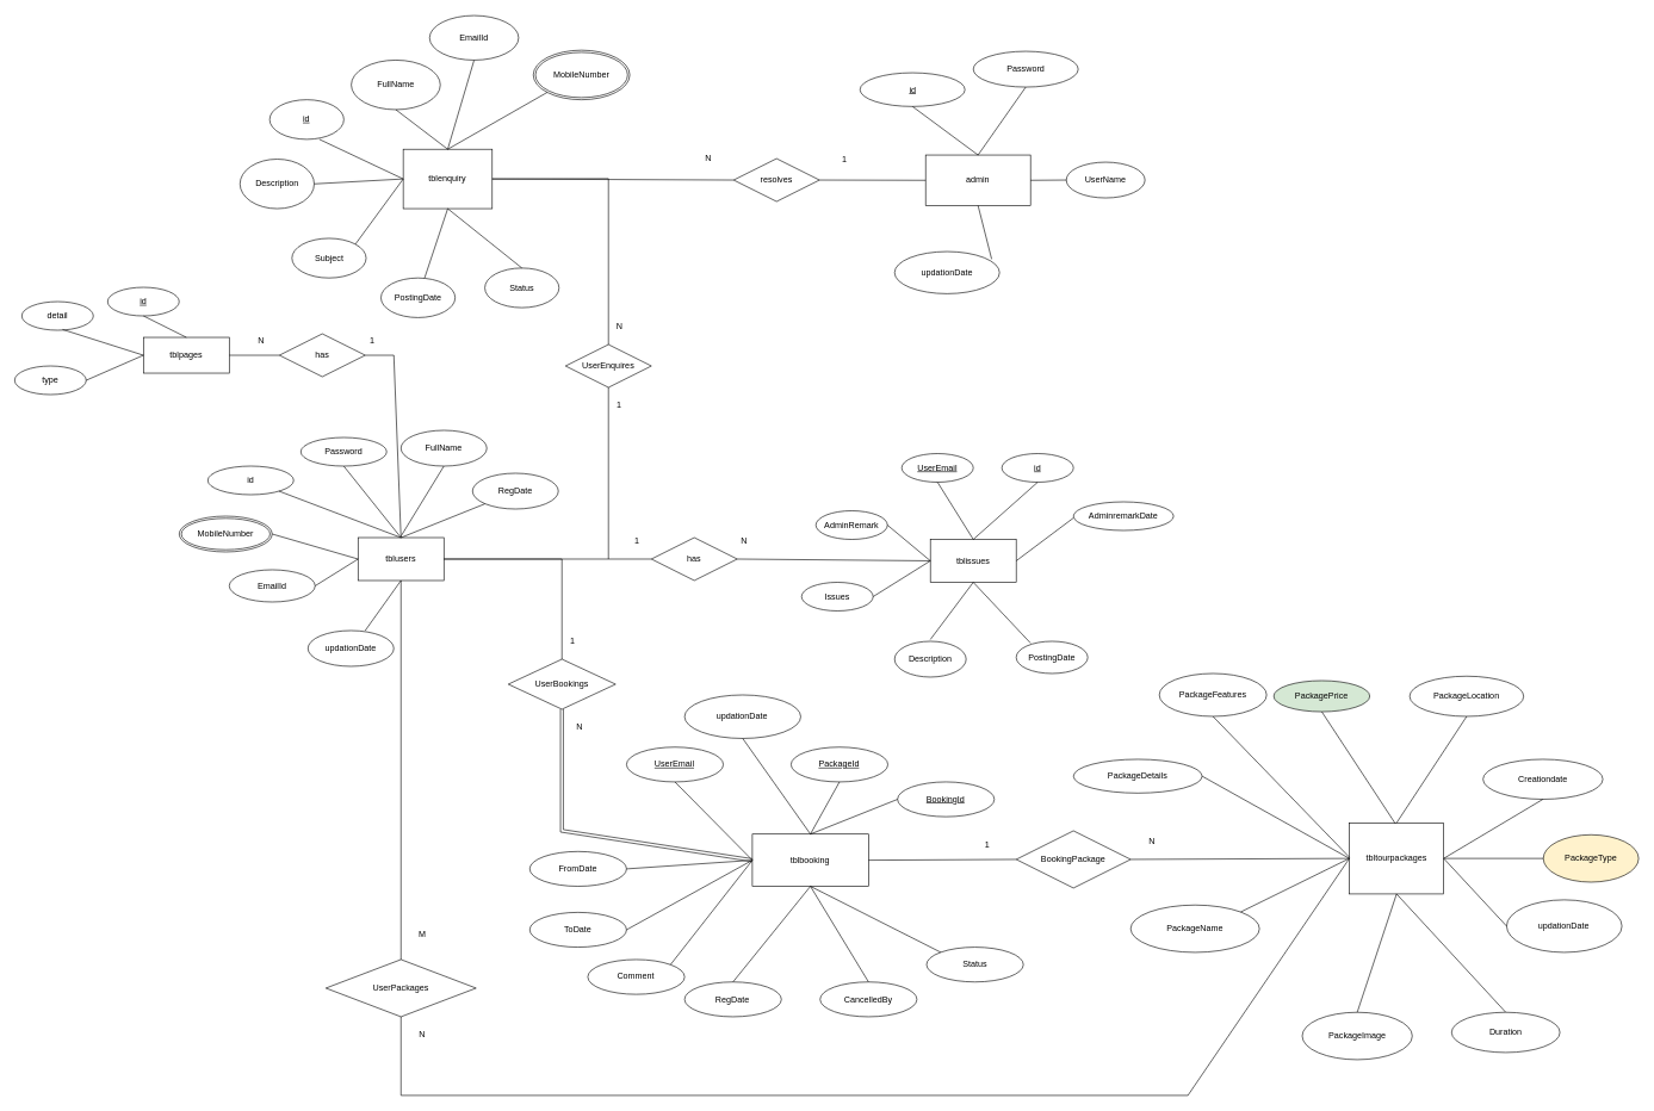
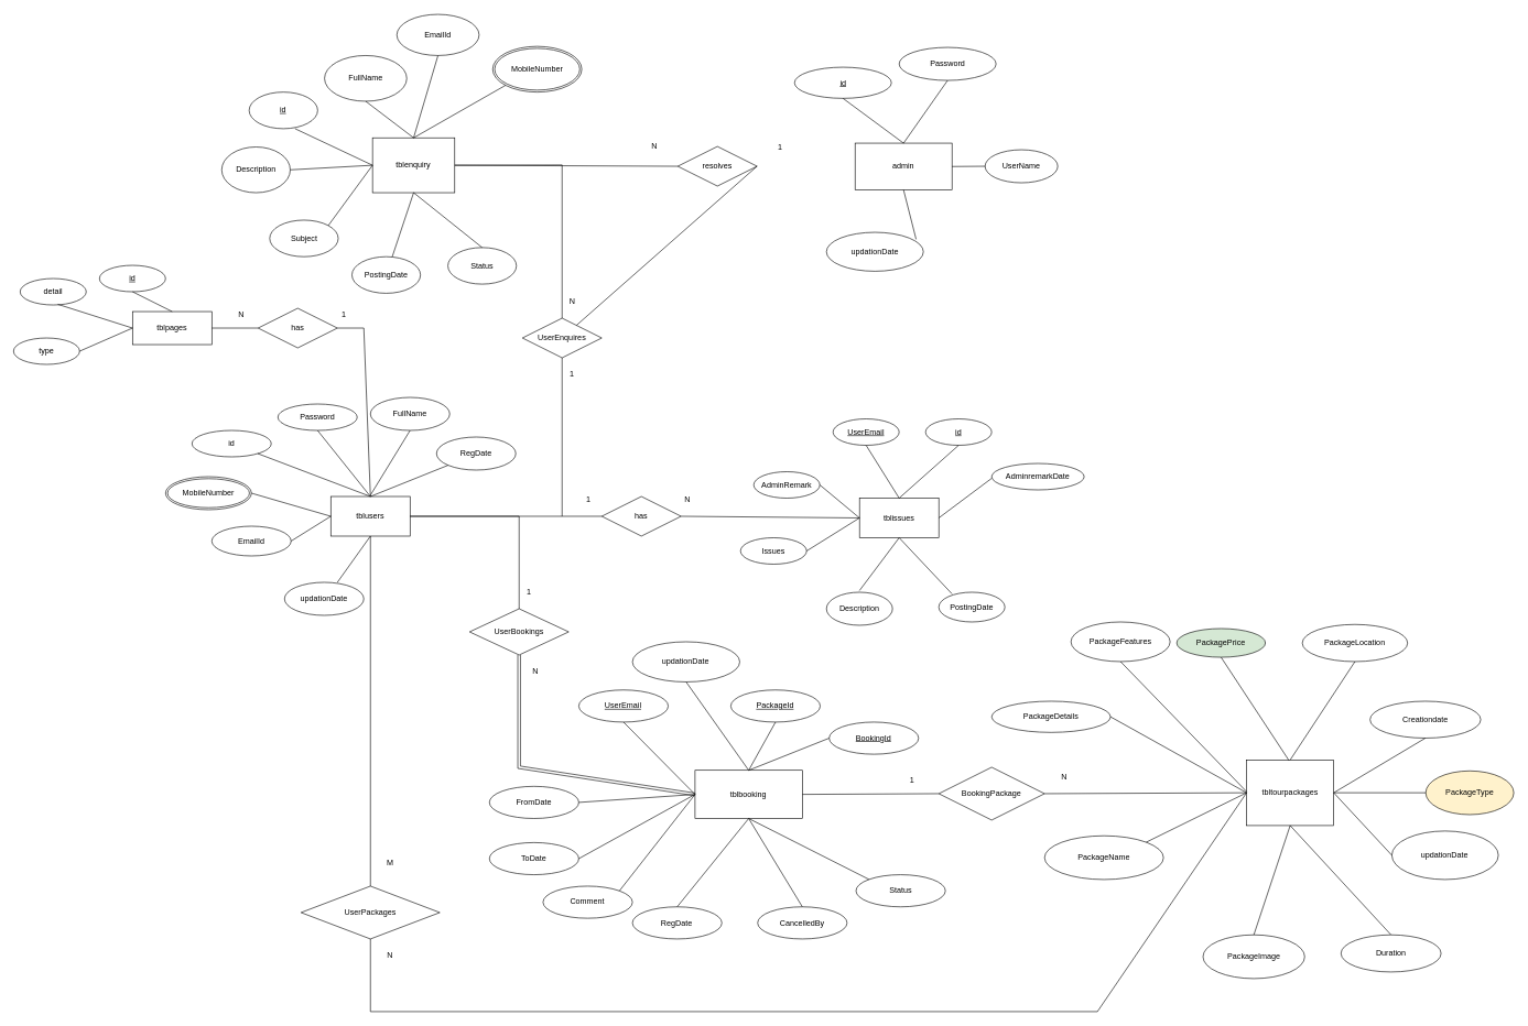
- <mxCell id="143" value="" style="endArrow=none;html=1;rounded=0;exitX=1;exitY=0.5;exitDx=0;exitDy=0;entryX=0;entryY=0.5;entryDx=0;entryDy=0;" edge="1" parent="1" source="138" target="19"><mxGeometry width="50" height="50" relative="1" as="geometry"><mxPoint x="1340" y="251" as="sourcePoint" /><mxPoint x="1390" y="201" as="targetPoint" /></mxGeometry></mxCell>
+ <mxCell id="143" value="" style="endArrow=none;html=1;rounded=0;exitX=1;exitY=0.5;exitDx=0;exitDy=0;" edge="1" parent="1" source="138" target="109"><mxGeometry width="50" height="50" relative="1" as="geometry"><mxPoint x="1340" y="251" as="sourcePoint" /><mxPoint x="1390" y="201" as="targetPoint" /></mxGeometry></mxCell>
